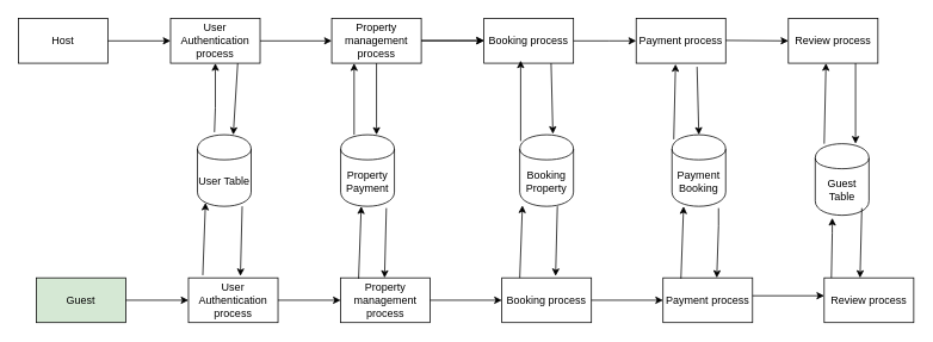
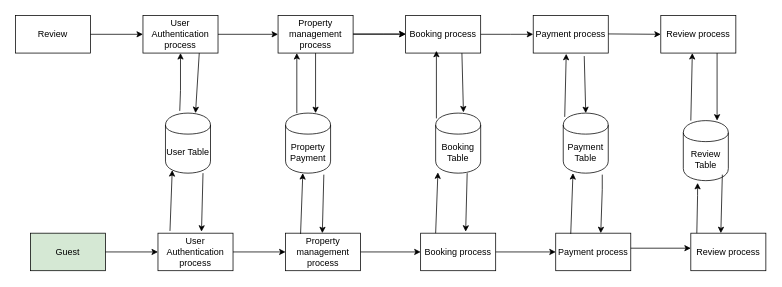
- <mxCell id="28" value="Host" style="html=1;dashed=0;whiteSpace=wrap;" vertex="1" parent="1"><mxGeometry x="20" y="20" width="100" height="50" as="geometry" /></mxCell>
+ <mxCell id="28" value="Review" style="html=1;dashed=0;whiteSpace=wrap;" vertex="1" parent="1"><mxGeometry x="20" y="20" width="100" height="50" as="geometry" /></mxCell>
- <mxCell id="9" value="Booking Property" style="shape=cylinder;whiteSpace=wrap;html=1;boundedLbl=1;backgroundOutline=1;" vertex="1" parent="1"><mxGeometry x="580" y="150" width="60" height="80" as="geometry" /></mxCell>
+ <mxCell id="9" value="Booking Table" style="shape=cylinder;whiteSpace=wrap;html=1;boundedLbl=1;backgroundOutline=1;" vertex="1" parent="1"><mxGeometry x="580" y="150" width="60" height="80" as="geometry" /></mxCell>
- <mxCell id="10" value="Payment Booking" style="shape=cylinder;whiteSpace=wrap;html=1;boundedLbl=1;backgroundOutline=1;" vertex="1" parent="1"><mxGeometry x="750" y="150" width="60" height="80" as="geometry" /></mxCell>
+ <mxCell id="10" value="Payment Table" style="shape=cylinder;whiteSpace=wrap;html=1;boundedLbl=1;backgroundOutline=1;" vertex="1" parent="1"><mxGeometry x="750" y="150" width="60" height="80" as="geometry" /></mxCell>
- <mxCell id="12" value="Guest Table" style="shape=cylinder;whiteSpace=wrap;html=1;boundedLbl=1;backgroundOutline=1;" vertex="1" parent="1"><mxGeometry x="910" y="160" width="60" height="80" as="geometry" /></mxCell>
+ <mxCell id="12" value="Review Table" style="shape=cylinder;whiteSpace=wrap;html=1;boundedLbl=1;backgroundOutline=1;" vertex="1" parent="1"><mxGeometry x="910" y="160" width="60" height="80" as="geometry" /></mxCell>
